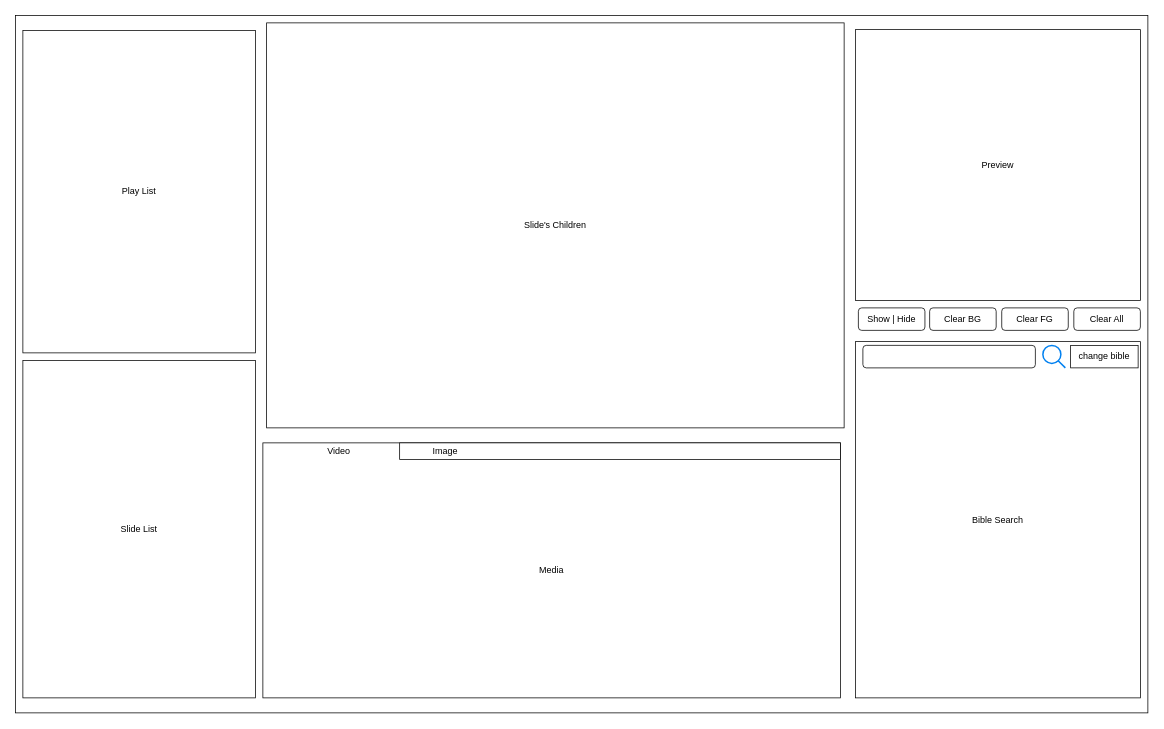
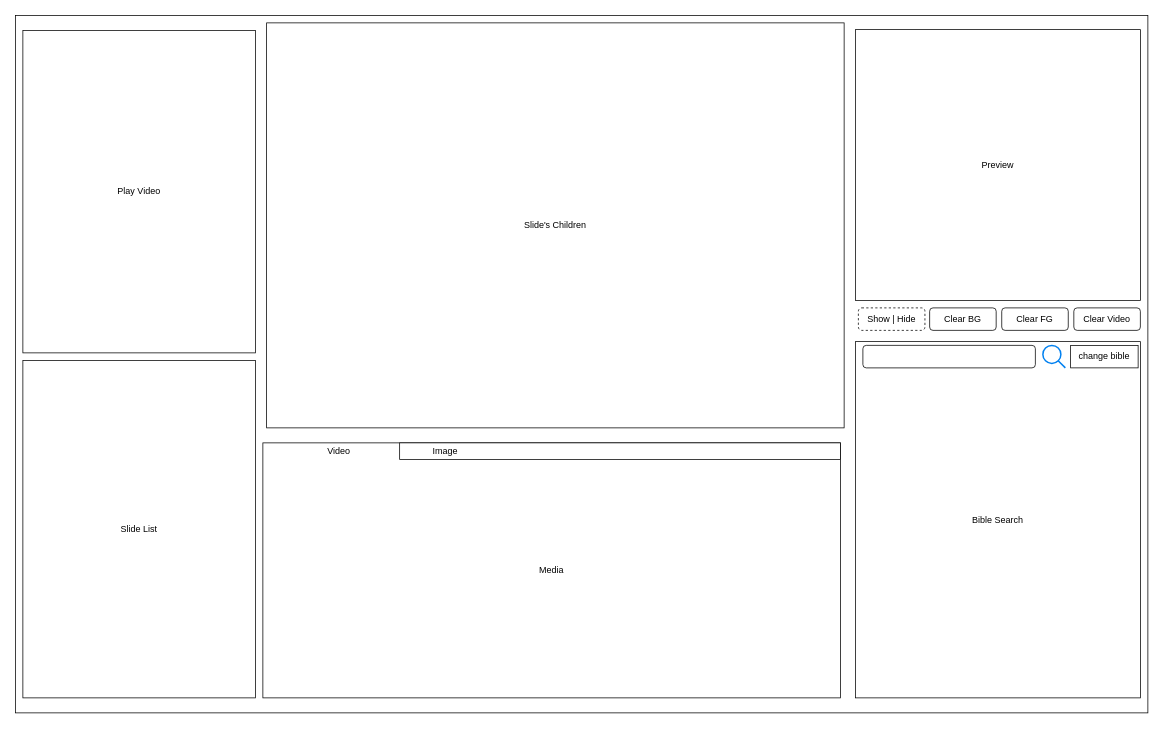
- <mxCell id="6" value="Play List" style="rounded=0;whiteSpace=wrap;html=1;" vertex="1" parent="1"><mxGeometry x="30" y="40" width="310" height="430" as="geometry" /></mxCell>
+ <mxCell id="6" value="Play Video" style="rounded=0;whiteSpace=wrap;html=1;" vertex="1" parent="1"><mxGeometry x="30" y="40" width="310" height="430" as="geometry" /></mxCell>
- <mxCell id="19" value="Show | Hide" style="rounded=1;whiteSpace=wrap;html=1;" vertex="1" parent="1"><mxGeometry x="1144" y="410" width="88.737" height="30" as="geometry" /></mxCell>
+ <mxCell id="19" value="Show | Hide" style="rounded=1;whiteSpace=wrap;html=1;dashed=1;" vertex="1" parent="1"><mxGeometry x="1144" y="410" width="88.737" height="30" as="geometry" /></mxCell>
- <mxCell id="18" value="Clear All" style="rounded=1;whiteSpace=wrap;html=1;" vertex="1" parent="1"><mxGeometry x="1431.263" y="410" width="88.737" height="30" as="geometry" /></mxCell>
+ <mxCell id="18" value="Clear Video" style="rounded=1;whiteSpace=wrap;html=1;" vertex="1" parent="1"><mxGeometry x="1431.263" y="410" width="88.737" height="30" as="geometry" /></mxCell>
